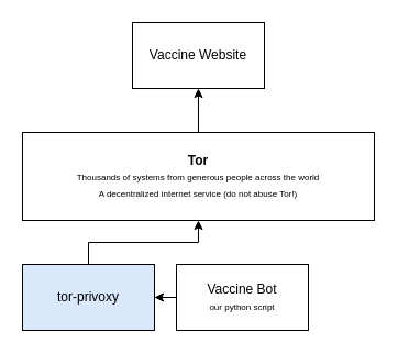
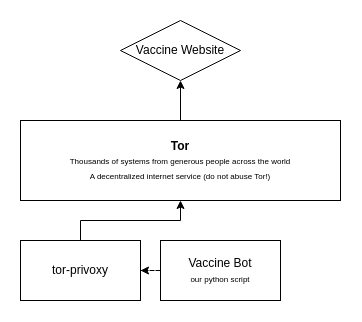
- <mxCell id="2" value="Vaccine Website" style="rounded=0;whiteSpace=wrap;html=1;" vertex="1" parent="1"><mxGeometry x="120" y="20" width="120" height="60" as="geometry" /></mxCell>
+ <mxCell id="2" value="Vaccine Website" style="rhombus;whiteSpace=wrap;html=1;" vertex="1" parent="1"><mxGeometry x="120" y="20" width="120" height="60" as="geometry" /></mxCell>
- <mxCell id="4" value="tor-privoxy&lt;br style=&quot;font-size: 8px&quot;&gt;" style="rounded=0;whiteSpace=wrap;html=1;fillColor=#dae8fc;" vertex="1" parent="1"><mxGeometry x="20" y="240" width="120" height="60" as="geometry" /></mxCell>
+ <mxCell id="4" value="tor-privoxy&lt;br style=&quot;font-size: 8px&quot;&gt;" style="rounded=0;whiteSpace=wrap;html=1;" vertex="1" parent="1"><mxGeometry x="20" y="240" width="120" height="60" as="geometry" /></mxCell>
- <mxCell id="5" style="edgeStyle=orthogonalEdgeStyle;rounded=0;orthogonalLoop=1;jettySize=auto;html=1;entryX=1;entryY=0.5;entryDx=0;entryDy=0;" edge="1" parent="1" source="6" target="4"><mxGeometry relative="1" as="geometry" /></mxCell>
+ <mxCell id="5" style="edgeStyle=orthogonalEdgeStyle;rounded=0;orthogonalLoop=1;jettySize=auto;html=1;entryX=1;entryY=0.5;entryDx=0;entryDy=0;dashed=1;" edge="1" parent="1" source="6" target="4"><mxGeometry relative="1" as="geometry" /></mxCell>
